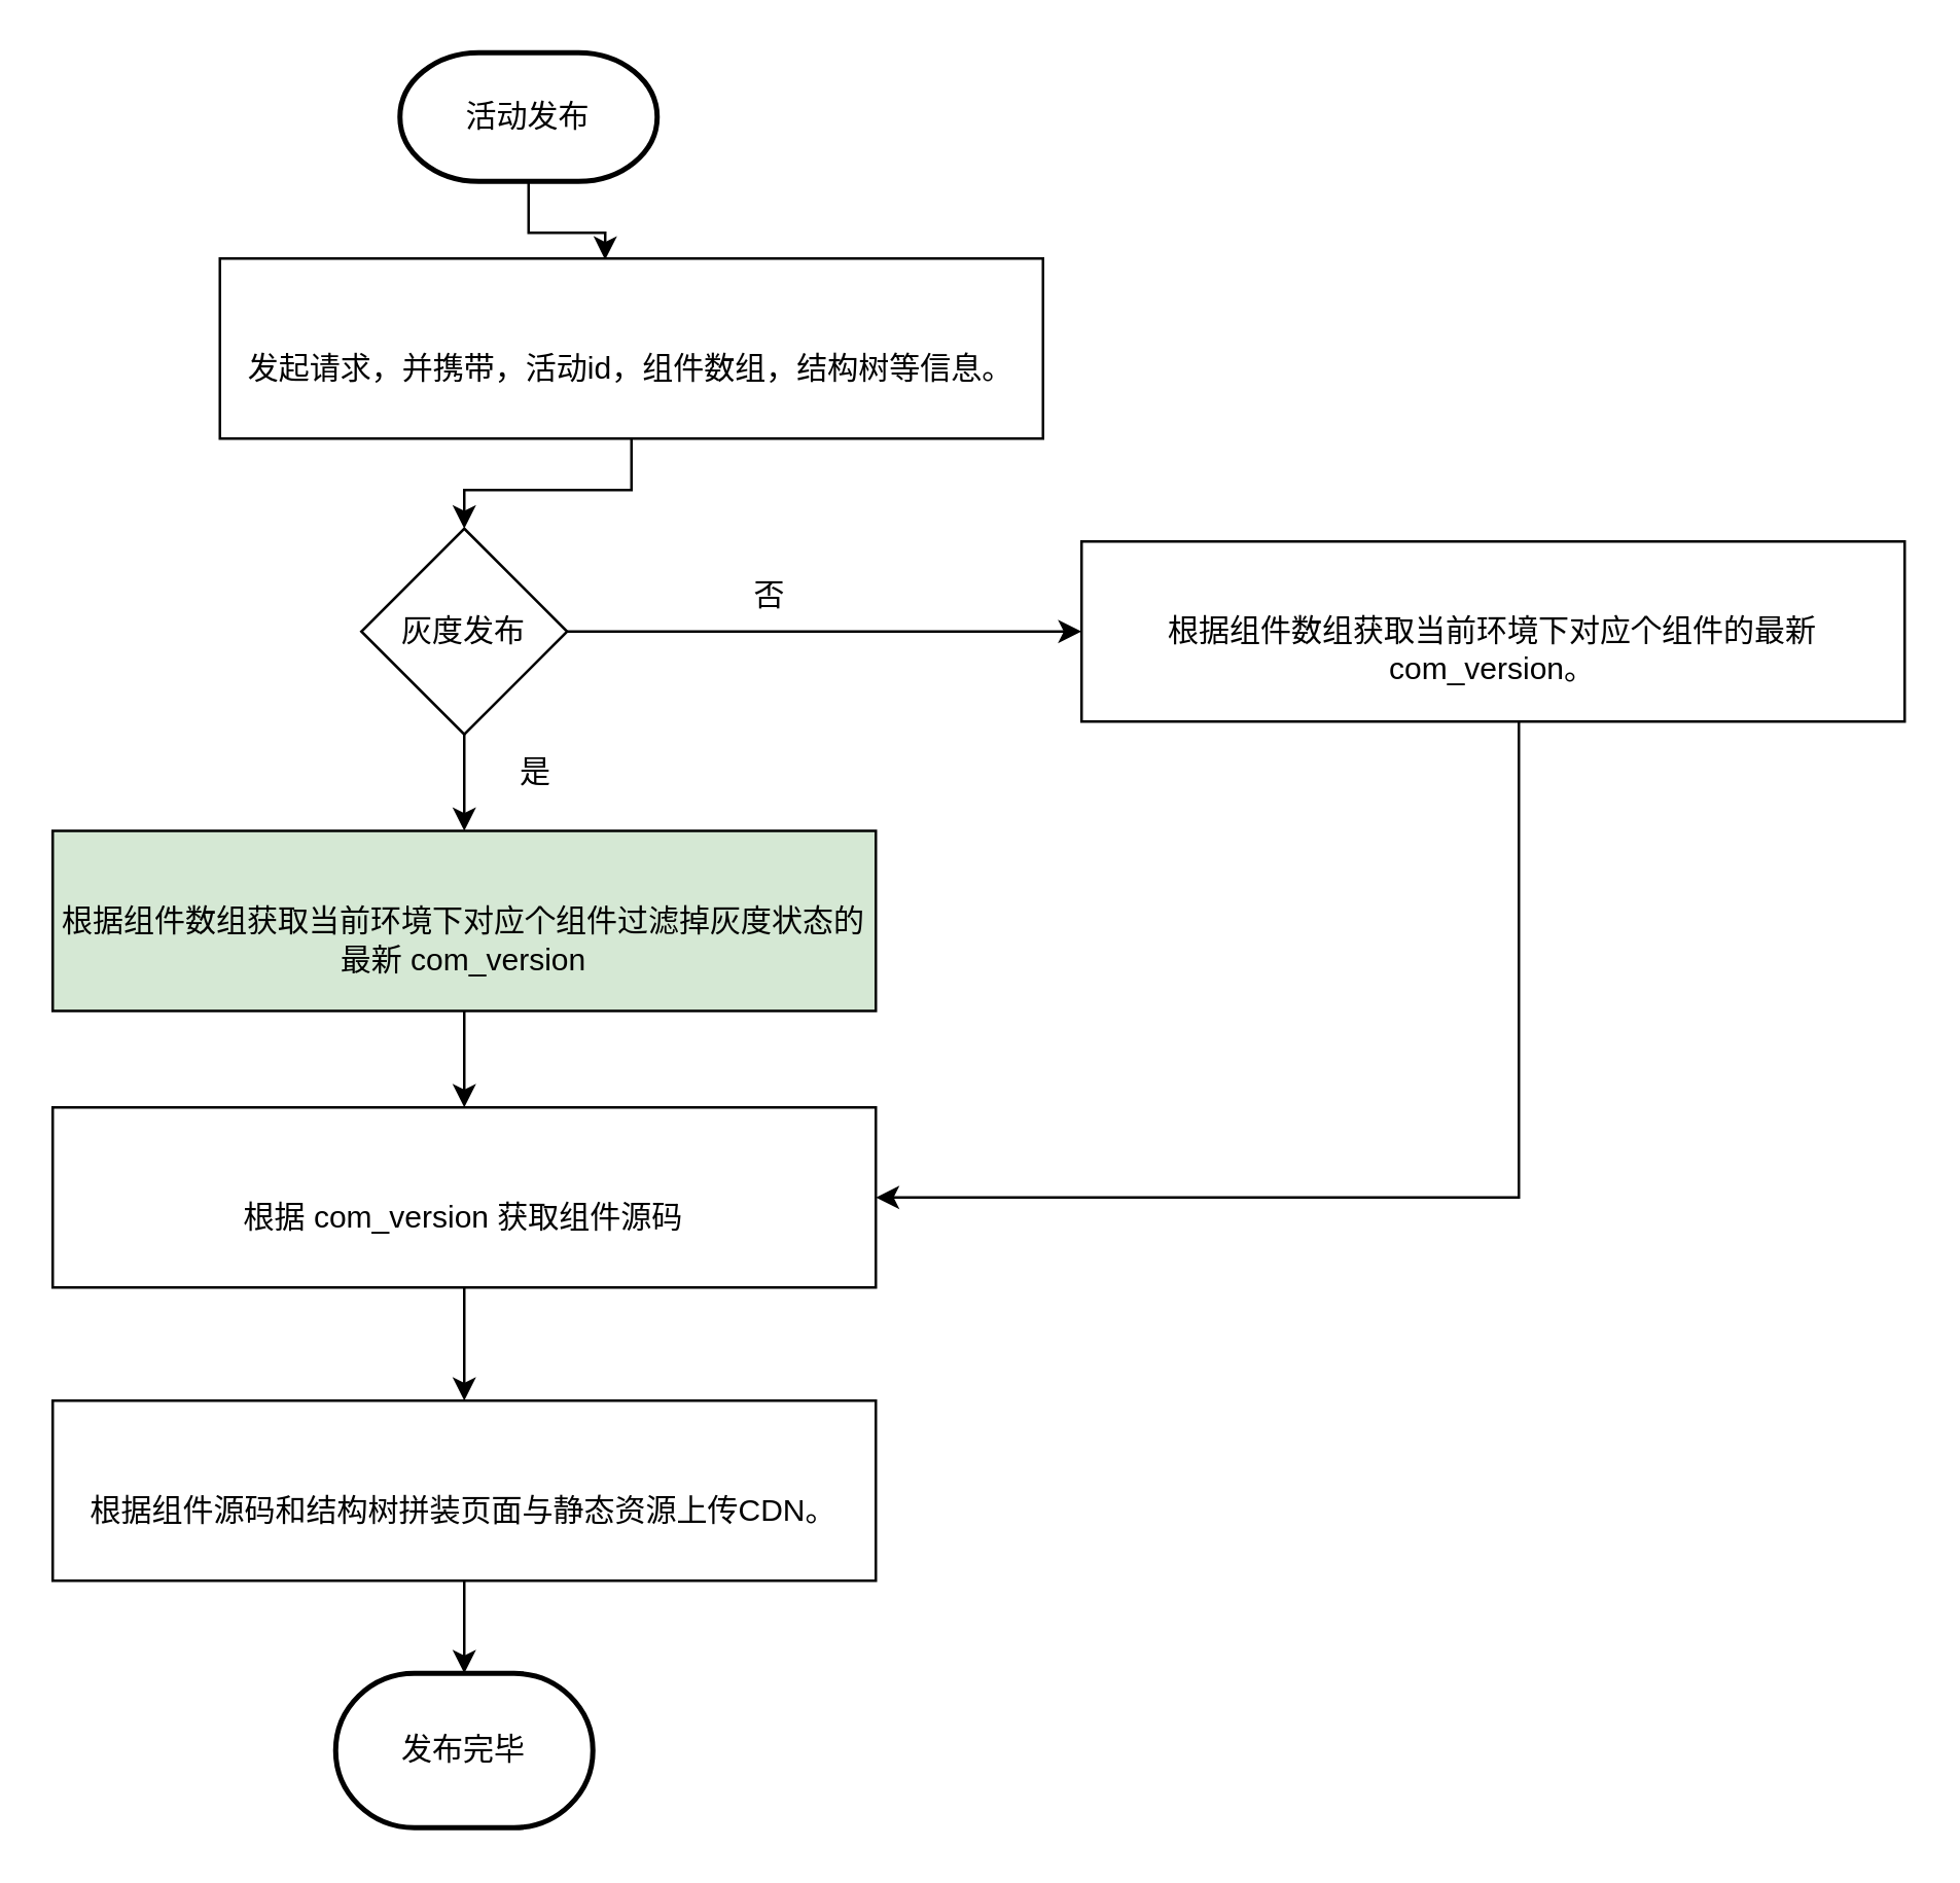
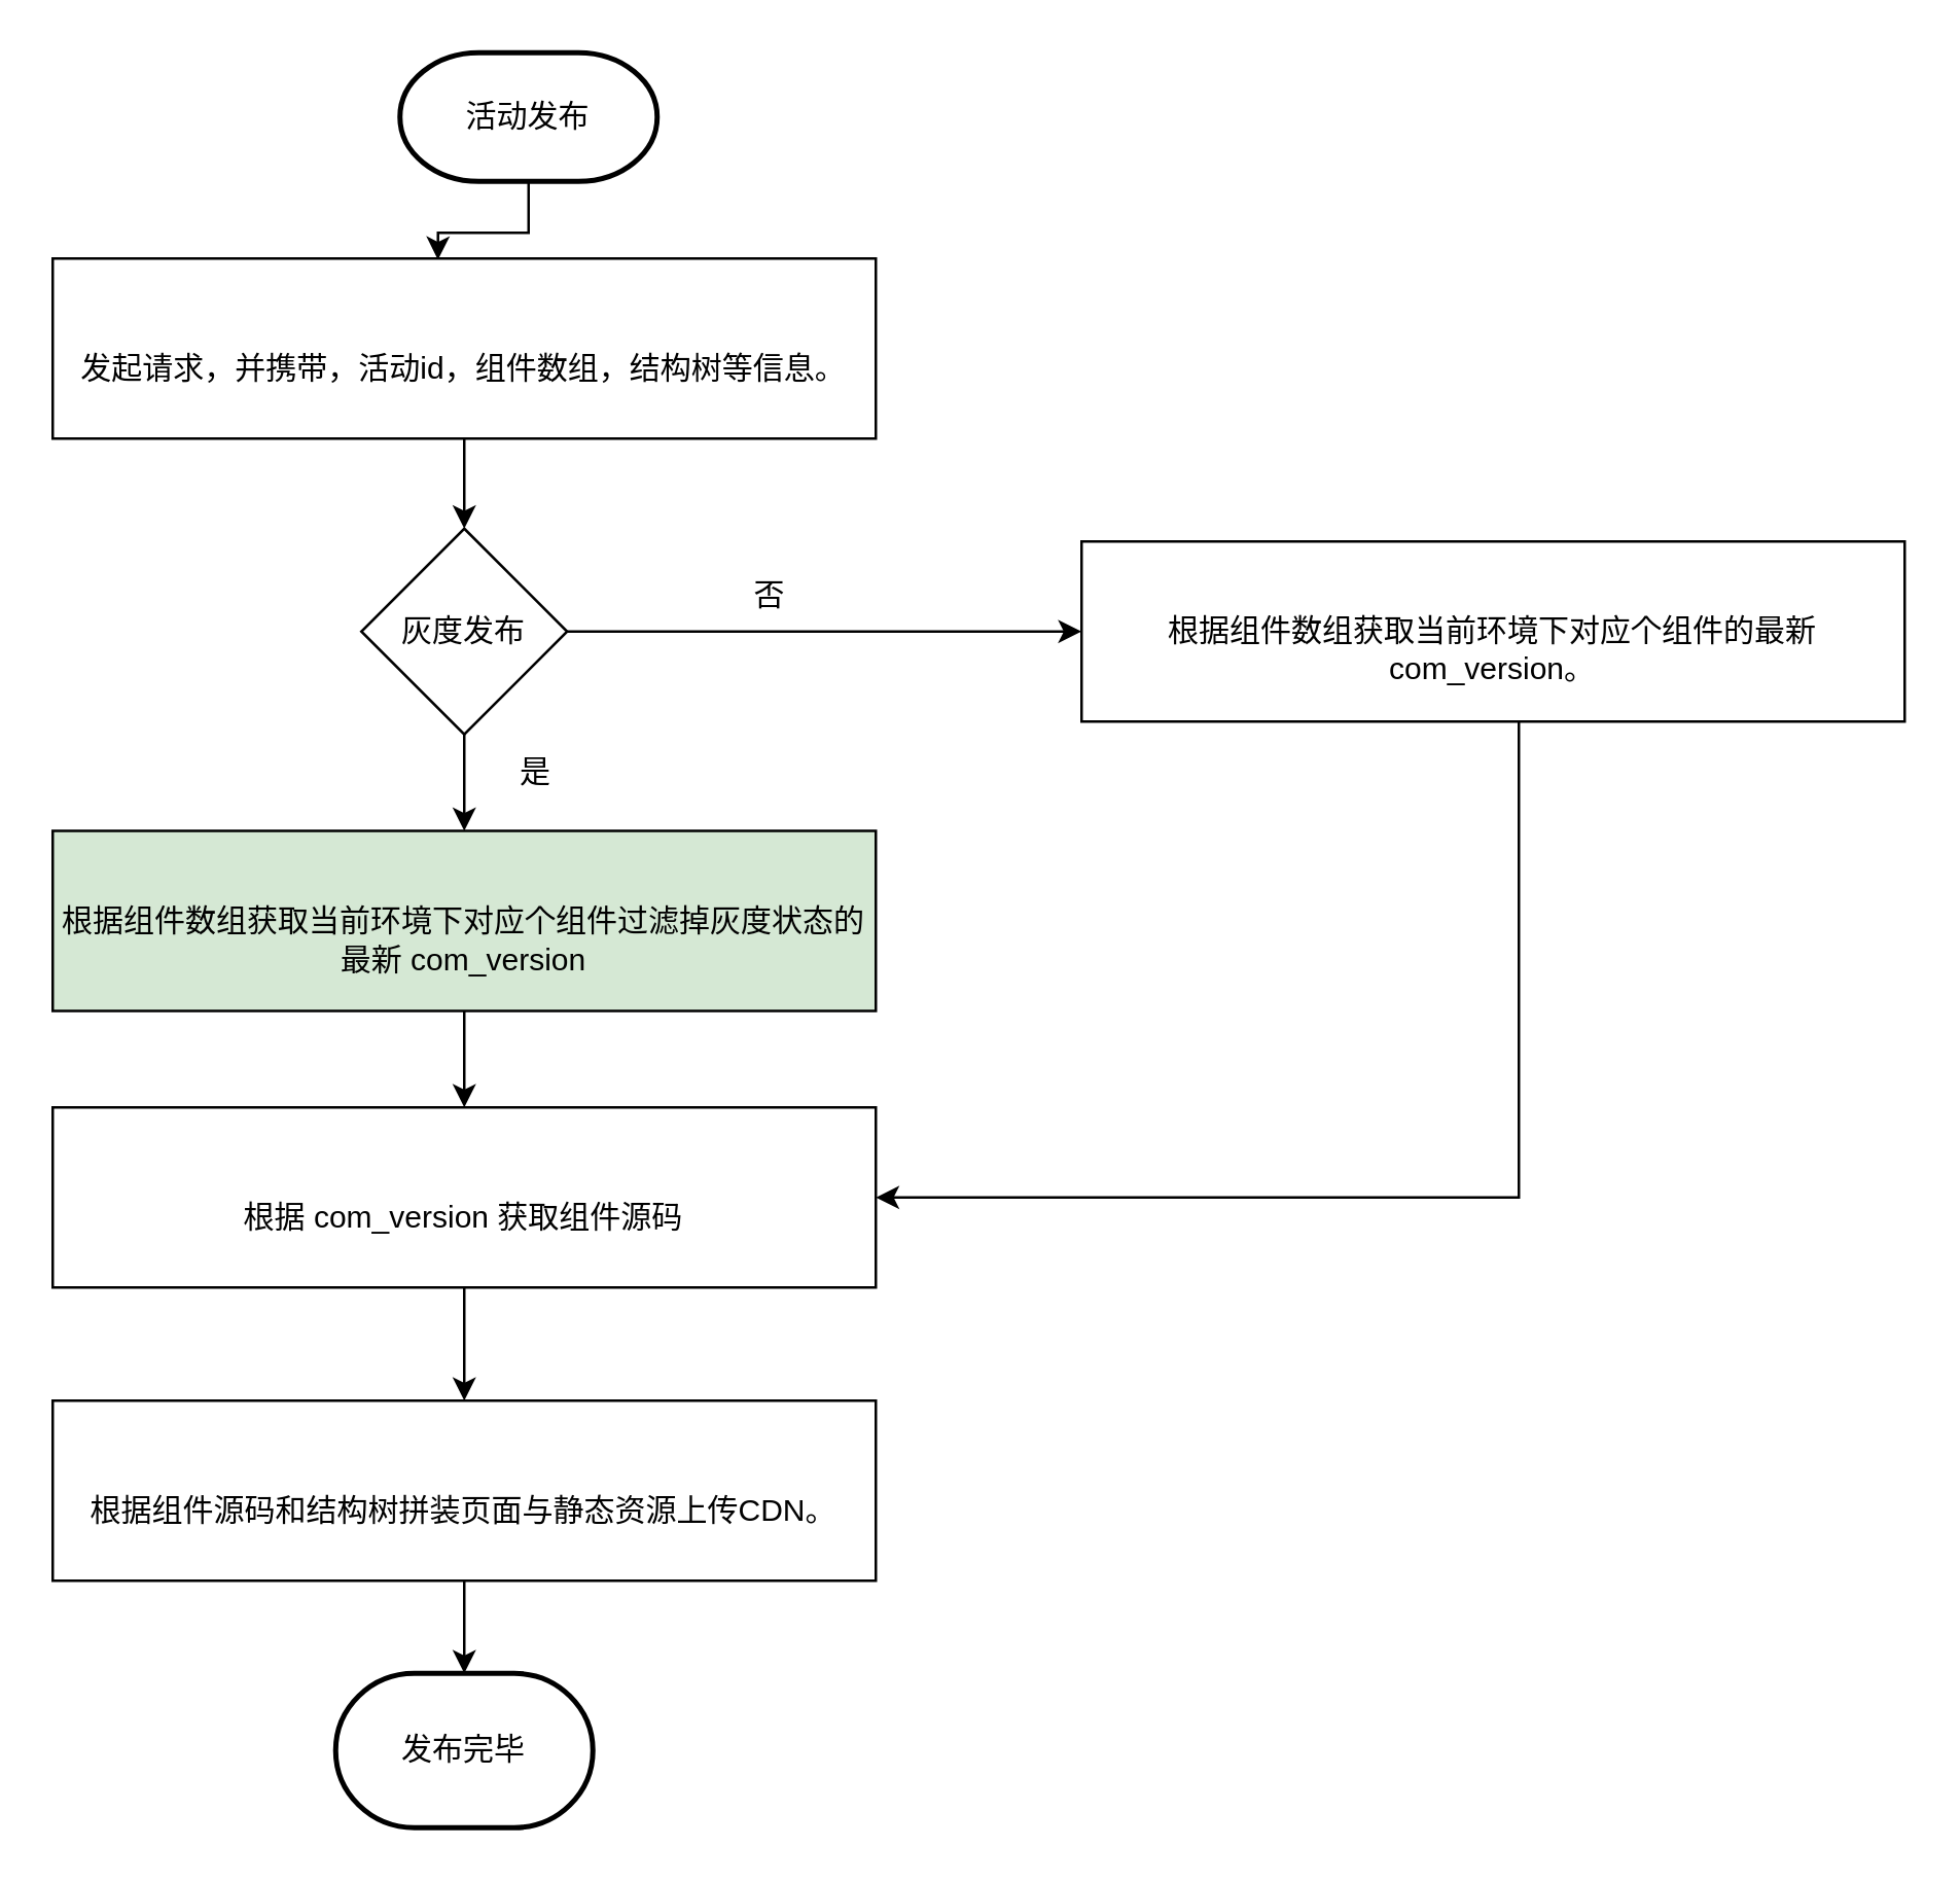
- <mxCell id="5" value="&lt;br&gt;发起请求，并携带，活动id，组件数组，结构树等信息。" style="rounded=0;whiteSpace=wrap;html=1;" parent="1" vertex="1"><mxGeometry x="85" y="100" width="320" height="70" as="geometry" /></mxCell>
+ <mxCell id="5" value="&lt;br&gt;发起请求，并携带，活动id，组件数组，结构树等信息。" style="rounded=0;whiteSpace=wrap;html=1;" parent="1" vertex="1"><mxGeometry x="20" y="100" width="320" height="70" as="geometry" /></mxCell>
